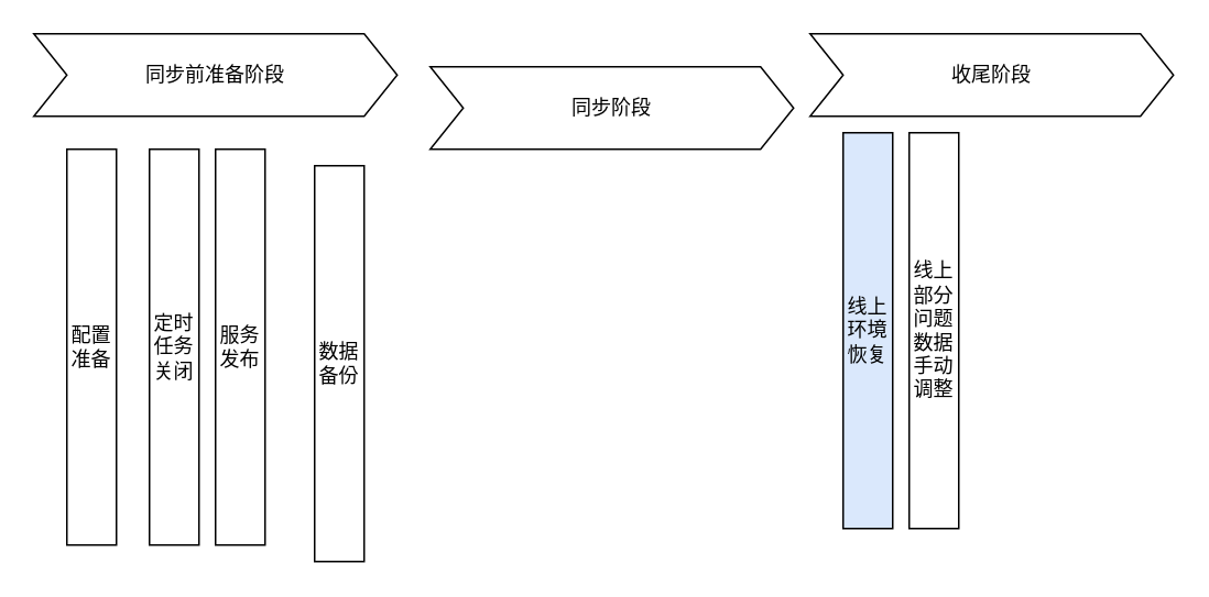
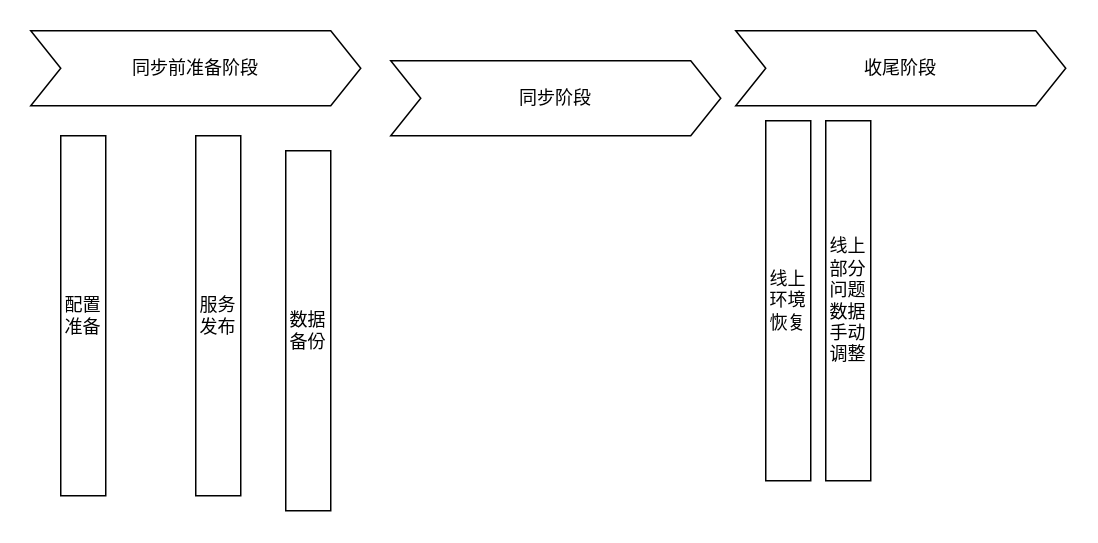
- <mxCell id="6" value="线上环境恢复" style="rounded=0;whiteSpace=wrap;html=1;fillColor=#dae8fc;" vertex="1" parent="1"><mxGeometry x="510" y="80" width="30" height="240" as="geometry" /></mxCell>
+ <mxCell id="6" value="线上环境恢复" style="rounded=0;whiteSpace=wrap;html=1;" vertex="1" parent="1"><mxGeometry x="510" y="80" width="30" height="240" as="geometry" /></mxCell>
- <mxCell id="4" value="定时任务关闭" style="rounded=0;whiteSpace=wrap;html=1;" vertex="1" parent="1"><mxGeometry x="90" y="90" width="30" height="240" as="geometry" /></mxCell>
